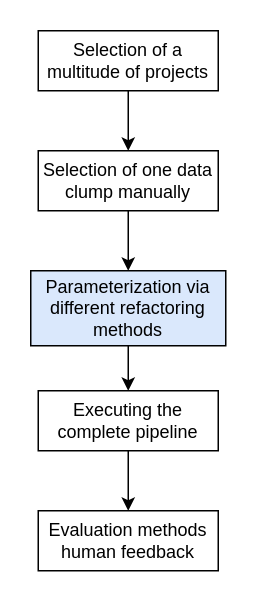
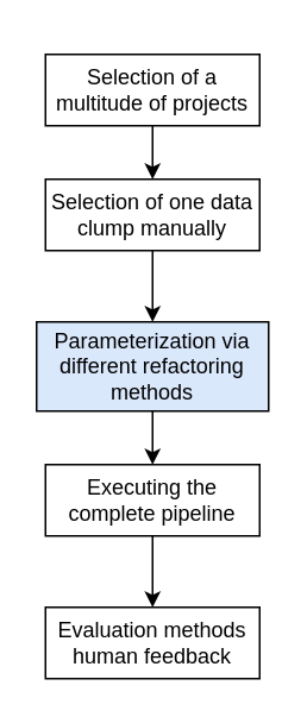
- <mxCell id="3" value="Selection of a multitude of projects" style="rounded=0;whiteSpace=wrap;html=1;" vertex="1" parent="1"><mxGeometry x="25" y="20" width="120" height="40" as="geometry" /></mxCell>
+ <mxCell id="3" value="Selection of a multitude of projects" style="rounded=0;whiteSpace=wrap;html=1;" vertex="1" parent="1"><mxGeometry x="25" y="30" width="120" height="40" as="geometry" /></mxCell>
